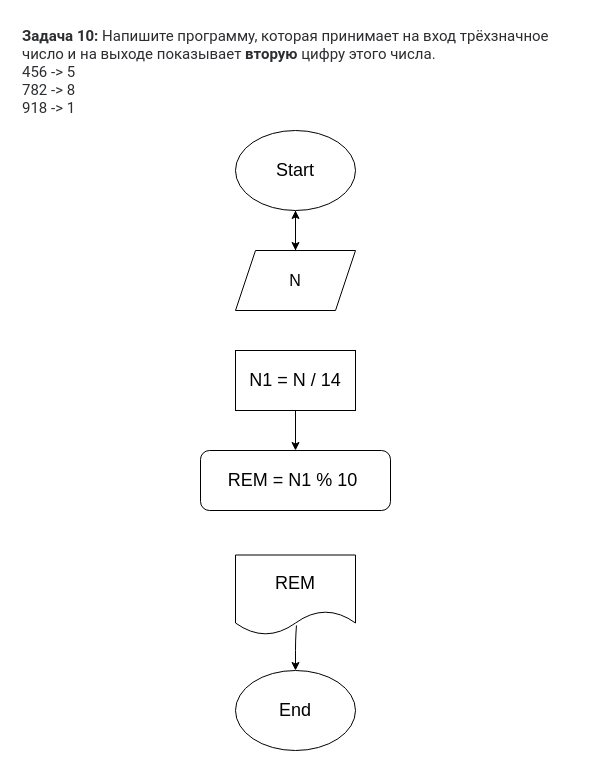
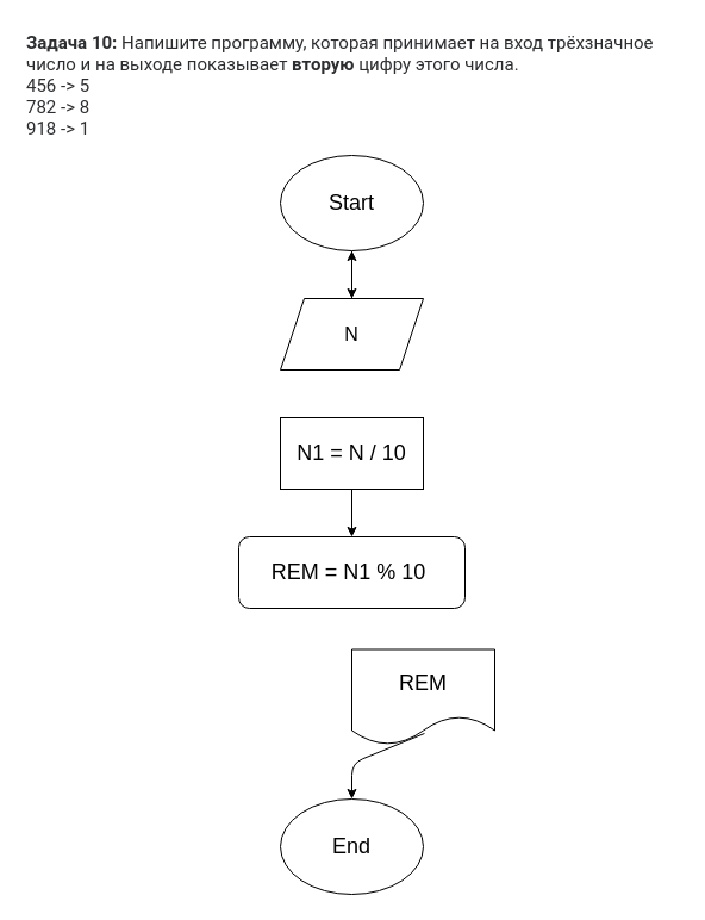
- <mxCell id="8" value="&lt;font style=&quot;font-size: 18px&quot;&gt;N1 = N / 14&lt;/font&gt;" style="rounded=0;whiteSpace=wrap;html=1;" vertex="1" parent="1"><mxGeometry x="235" y="350" width="120" height="60" as="geometry" /></mxCell>
+ <mxCell id="8" value="&lt;font style=&quot;font-size: 18px&quot;&gt;N1 = N / 10&lt;/font&gt;" style="rounded=0;whiteSpace=wrap;html=1;" vertex="1" parent="1"><mxGeometry x="235" y="350" width="120" height="60" as="geometry" /></mxCell>
- <mxCell id="11" value="&lt;font style=&quot;font-size: 18px&quot;&gt;REM&lt;/font&gt;" style="shape=document;whiteSpace=wrap;html=1;boundedLbl=1;" vertex="1" parent="1"><mxGeometry x="235" y="554.5" width="120" height="80" as="geometry" /></mxCell>
+ <mxCell id="11" value="&lt;font style=&quot;font-size: 18px&quot;&gt;REM&lt;/font&gt;" style="shape=document;whiteSpace=wrap;html=1;boundedLbl=1;" vertex="1" parent="1"><mxGeometry x="295" y="544.5" width="120" height="80" as="geometry" /></mxCell>
